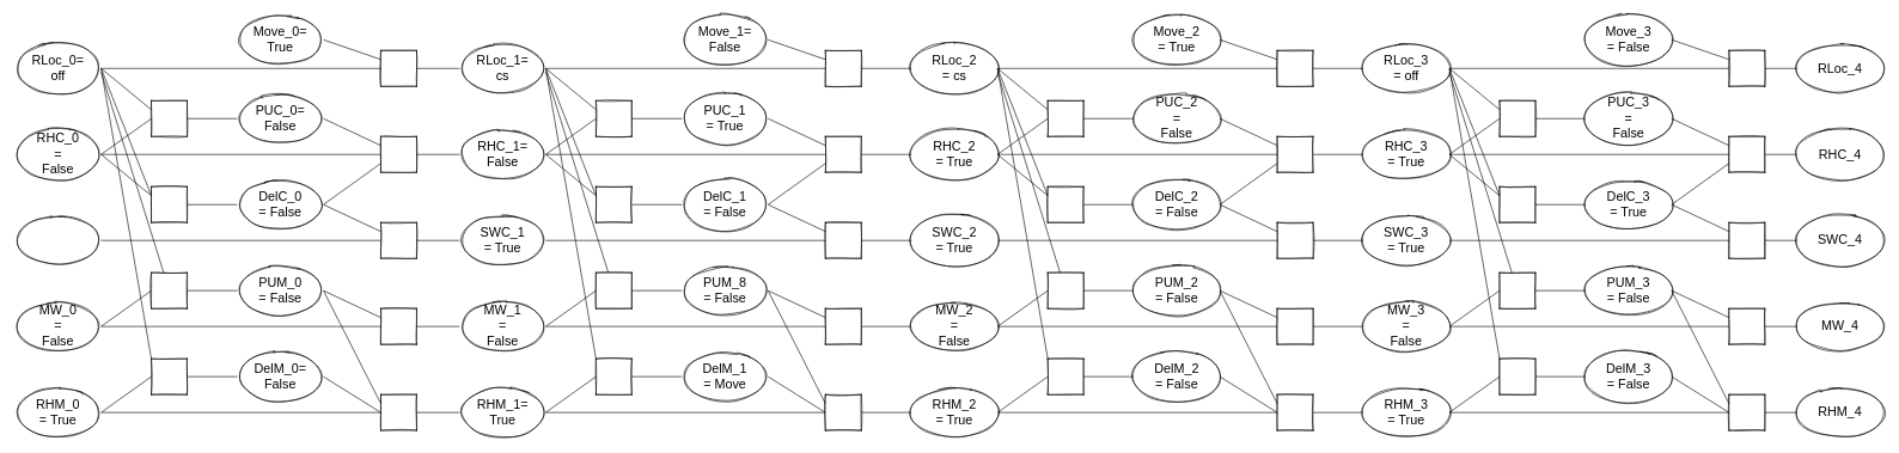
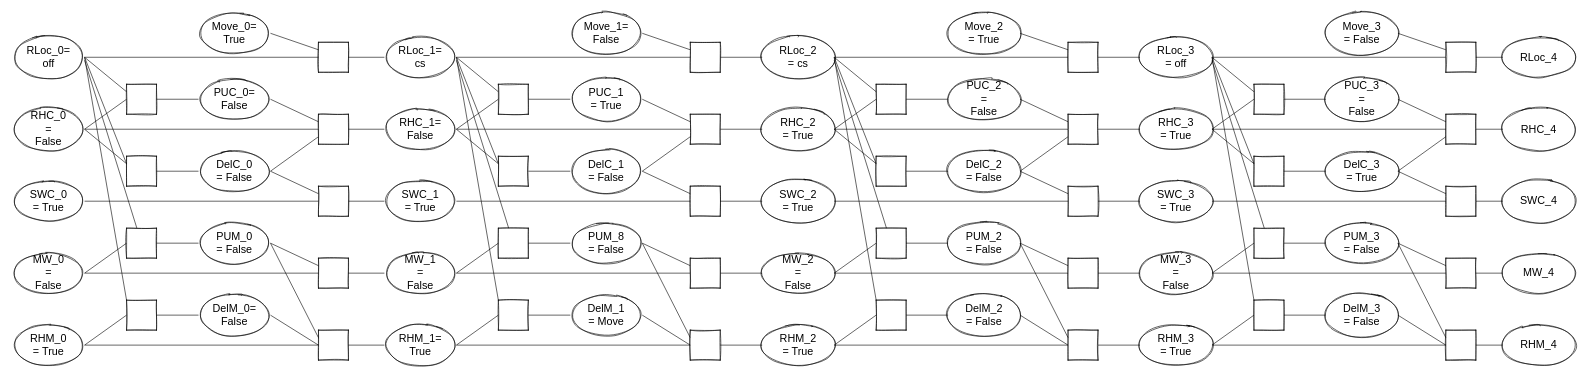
+ <mxCell id="9" value="&lt;font style=&quot;font-size: 18px;&quot;&gt;SWC_0 = True&lt;/font&gt;" style="text;html=1;strokeColor=none;fillColor=none;align=center;verticalAlign=middle;whiteSpace=wrap;rounded=0;sketch=1;" parent="1" vertex="1"><mxGeometry x="50" y="320" width="60" height="30" as="geometry" /></mxCell>
